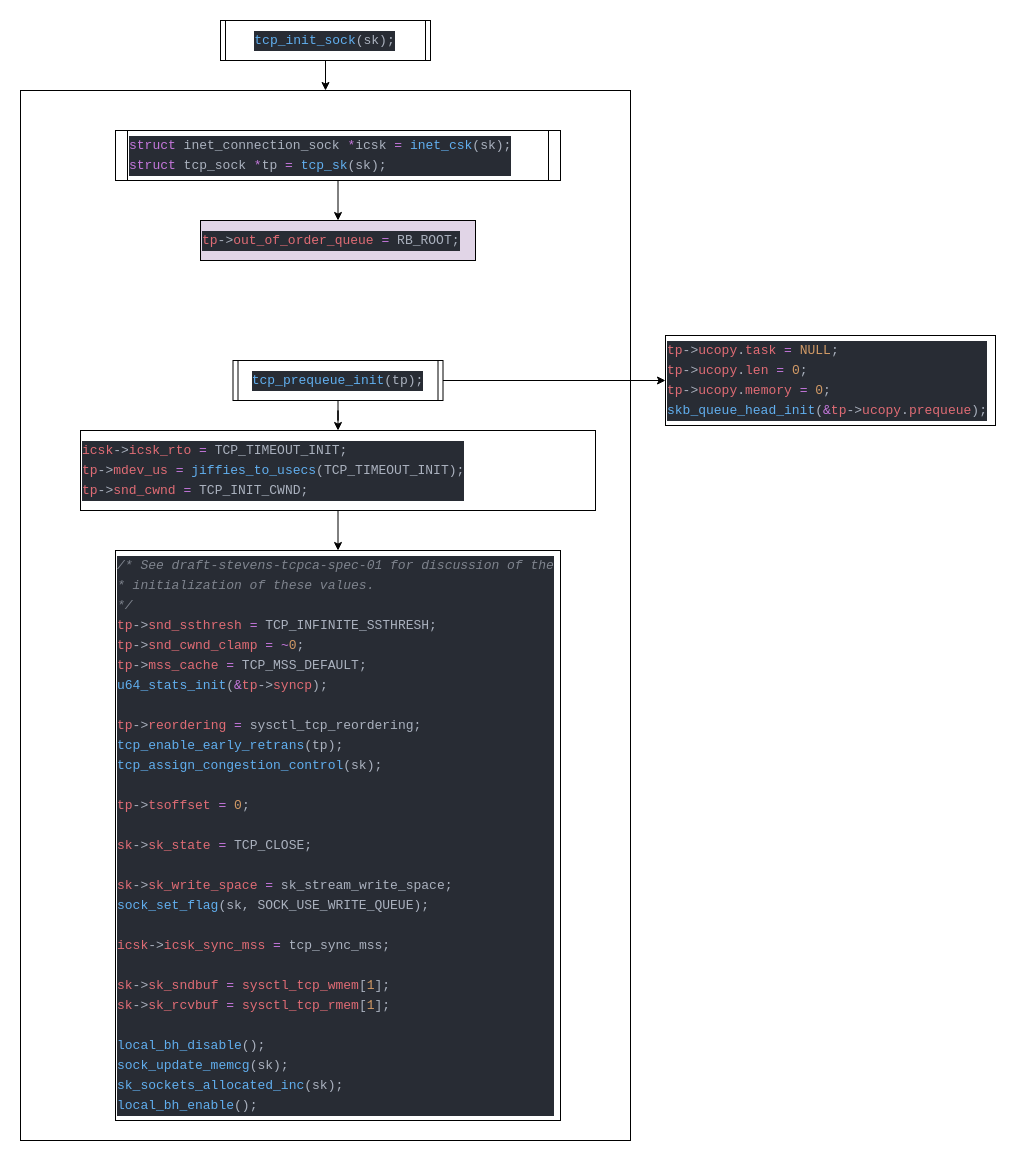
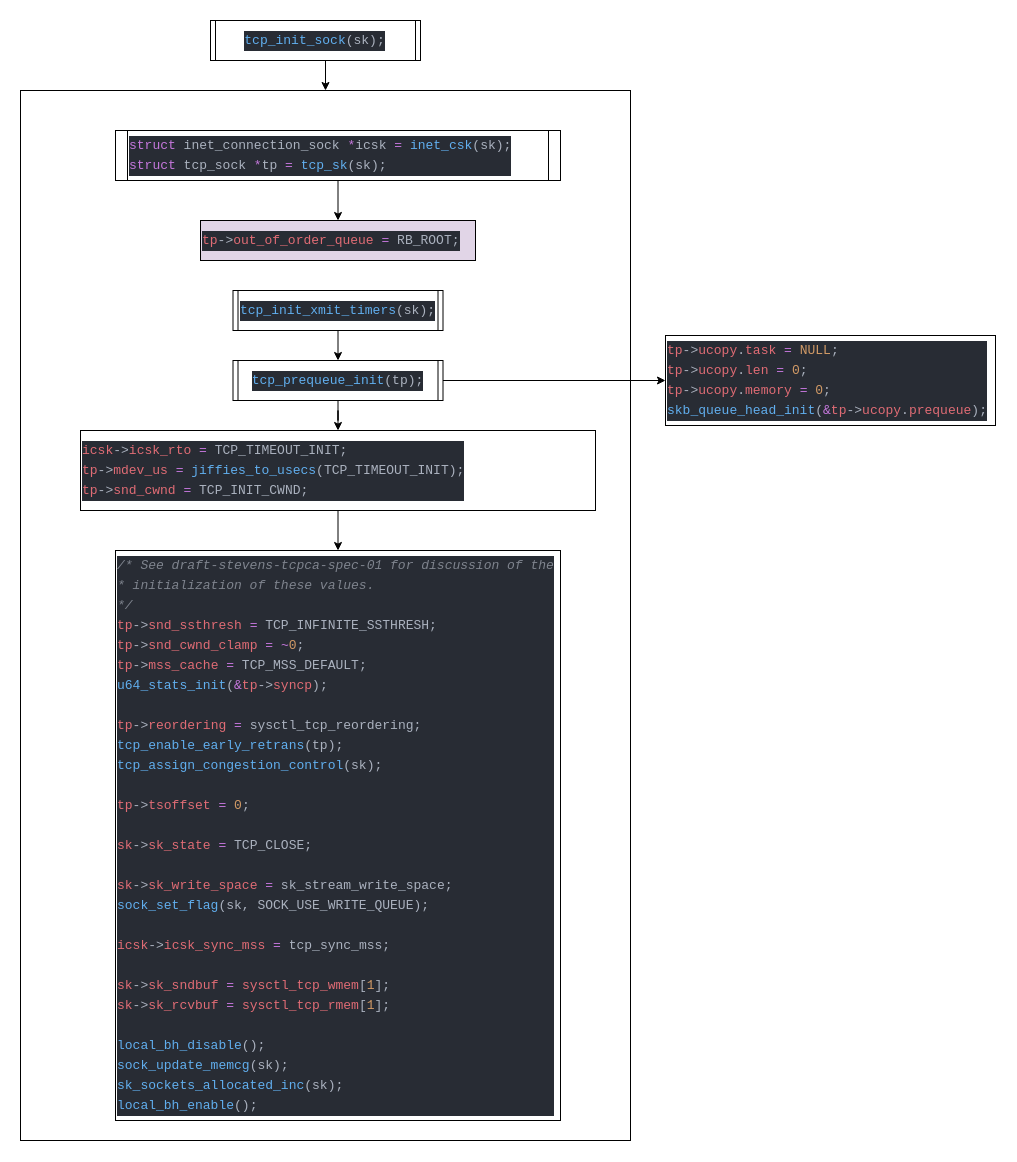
- <mxCell id="4" value="&lt;div style=&quot;color: rgb(171 , 178 , 191) ; background-color: rgb(40 , 44 , 52) ; font-family: &amp;#34;monaco&amp;#34; , &amp;#34;menlo&amp;#34; , &amp;#34;monaco&amp;#34; , &amp;#34;courier new&amp;#34; , monospace ; font-size: 13px ; line-height: 20px&quot;&gt;&lt;div style=&quot;font-family: &amp;#34;monaco&amp;#34; , &amp;#34;menlo&amp;#34; , &amp;#34;monaco&amp;#34; , &amp;#34;courier new&amp;#34; , monospace ; line-height: 20px&quot;&gt;&lt;span style=&quot;color: #61afef&quot;&gt;tcp_init_sock&lt;/span&gt;(sk);&lt;/div&gt;&lt;/div&gt;" style="shape=process;whiteSpace=wrap;html=1;backgroundOutline=1;size=0.026;" vertex="1" parent="1"><mxGeometry x="220" y="20" width="210" height="40" as="geometry" /></mxCell>
+ <mxCell id="4" value="&lt;div style=&quot;color: rgb(171 , 178 , 191) ; background-color: rgb(40 , 44 , 52) ; font-family: &amp;#34;monaco&amp;#34; , &amp;#34;menlo&amp;#34; , &amp;#34;monaco&amp;#34; , &amp;#34;courier new&amp;#34; , monospace ; font-size: 13px ; line-height: 20px&quot;&gt;&lt;div style=&quot;font-family: &amp;#34;monaco&amp;#34; , &amp;#34;menlo&amp;#34; , &amp;#34;monaco&amp;#34; , &amp;#34;courier new&amp;#34; , monospace ; line-height: 20px&quot;&gt;&lt;span style=&quot;color: #61afef&quot;&gt;tcp_init_sock&lt;/span&gt;(sk);&lt;/div&gt;&lt;/div&gt;" style="shape=process;whiteSpace=wrap;html=1;backgroundOutline=1;size=0.026;" vertex="1" parent="1"><mxGeometry x="210" y="20" width="210" height="40" as="geometry" /></mxCell>
+ <mxCell id="9" value="&lt;div style=&quot;color: rgb(171 , 178 , 191) ; background-color: rgb(40 , 44 , 52) ; font-family: &amp;#34;monaco&amp;#34; , &amp;#34;menlo&amp;#34; , &amp;#34;monaco&amp;#34; , &amp;#34;courier new&amp;#34; , monospace ; font-size: 13px ; line-height: 20px&quot;&gt;&lt;div style=&quot;font-family: &amp;#34;monaco&amp;#34; , &amp;#34;menlo&amp;#34; , &amp;#34;monaco&amp;#34; , &amp;#34;courier new&amp;#34; , monospace ; line-height: 20px&quot;&gt;&lt;div style=&quot;font-family: &amp;#34;monaco&amp;#34; , &amp;#34;menlo&amp;#34; , &amp;#34;monaco&amp;#34; , &amp;#34;courier new&amp;#34; , monospace ; line-height: 20px&quot;&gt;&lt;span style=&quot;color: #61afef&quot;&gt;tcp_init_xmit_timers&lt;/span&gt;(sk);&lt;/div&gt;&lt;/div&gt;&lt;/div&gt;" style="shape=process;whiteSpace=wrap;html=1;backgroundOutline=1;size=0.026;" vertex="1" parent="1"><mxGeometry x="232.5" y="290" width="210" height="40" as="geometry" /></mxCell>
+ <mxCell id="8" style="edgeStyle=orthogonalEdgeStyle;rounded=0;orthogonalLoop=1;jettySize=auto;html=1;exitX=0.5;exitY=1;exitDx=0;exitDy=0;entryX=0.5;entryY=0;entryDx=0;entryDy=0;" edge="1" parent="1" source="9" target="12"><mxGeometry relative="1" as="geometry" /></mxCell>
